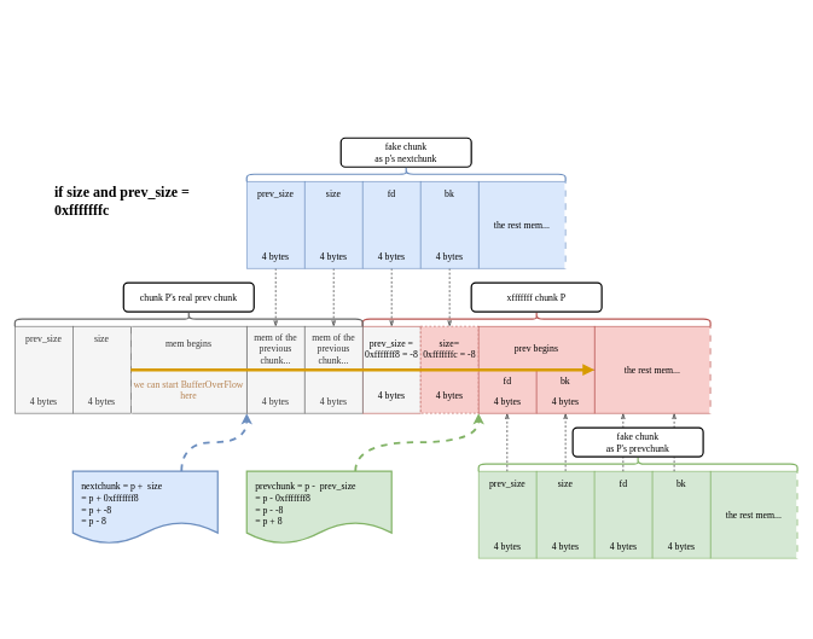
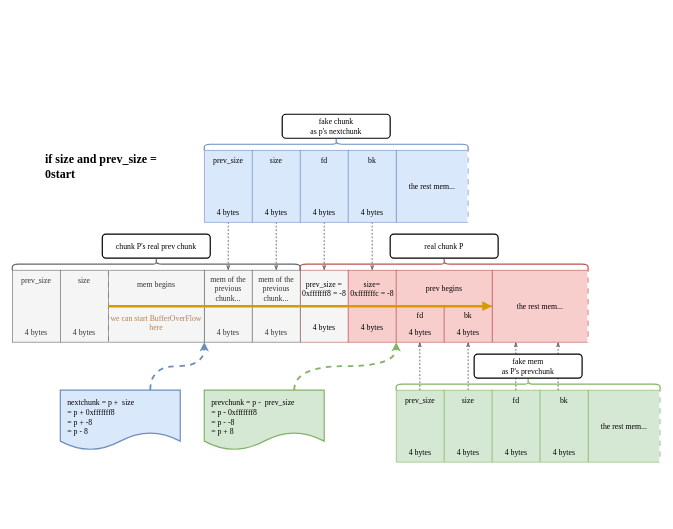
- <mxCell id="52" value="&lt;h1 style=&quot;font-size: 20px;&quot;&gt;&lt;font color=&quot;#000000&quot; style=&quot;font-size: 20px;&quot;&gt;&lt;span style=&quot;font-size: 20px;&quot;&gt;if size and prev_size = 0xfffffffc&lt;/span&gt;&lt;/font&gt;&lt;/h1&gt;&lt;p style=&quot;font-size: 20px;&quot;&gt;&lt;br style=&quot;font-size: 20px;&quot;&gt;&lt;/p&gt;" style="text;html=1;strokeColor=none;fillColor=none;spacing=5;spacingTop=-20;whiteSpace=wrap;overflow=hidden;rounded=0;fontFamily=Verdana;fontSize=20;fontColor=#B58150;fontStyle=0" parent="1" vertex="1"><mxGeometry x="70" y="250" width="245" height="120" as="geometry" /></mxCell>
+ <mxCell id="52" value="&lt;h1 style=&quot;font-size: 20px;&quot;&gt;&lt;font color=&quot;#000000&quot; style=&quot;font-size: 20px;&quot;&gt;&lt;span style=&quot;font-size: 20px;&quot;&gt;if size and prev_size = 0start&lt;/span&gt;&lt;/font&gt;&lt;/h1&gt;&lt;p style=&quot;font-size: 20px;&quot;&gt;&lt;br style=&quot;font-size: 20px;&quot;&gt;&lt;/p&gt;" style="text;html=1;strokeColor=none;fillColor=none;spacing=5;spacingTop=-20;whiteSpace=wrap;overflow=hidden;rounded=0;fontFamily=Verdana;fontSize=20;fontColor=#B58150;fontStyle=0" parent="1" vertex="1"><mxGeometry x="70" y="250" width="245" height="120" as="geometry" /></mxCell>
- <mxCell id="36" value="xfffffff chunk P" style="rounded=1;whiteSpace=wrap;html=1;fontFamily=Verdana;strokeWidth=2;fontSize=13;fontStyle=0" parent="1" vertex="1"><mxGeometry x="650" y="390" width="180" height="40" as="geometry" /></mxCell>
+ <mxCell id="36" value="real chunk P" style="rounded=1;whiteSpace=wrap;html=1;fontFamily=Verdana;strokeWidth=2;fontSize=13;fontStyle=0" parent="1" vertex="1"><mxGeometry x="650" y="390" width="180" height="40" as="geometry" /></mxCell>
- <mxCell id="3" value="&lt;p style=&quot;font-size: 13px&quot;&gt;&lt;font style=&quot;font-size: 13px&quot;&gt;size&lt;/font&gt;= 0xfffffffc&amp;nbsp;= -8&lt;/p&gt;&lt;p style=&quot;font-size: 13px&quot;&gt;&lt;span style=&quot;font-size: 13px&quot;&gt;&lt;br style=&quot;font-size: 13px&quot;&gt;&lt;/span&gt;&lt;/p&gt;&lt;p style=&quot;font-size: 13px&quot;&gt;4 bytes&lt;br&gt;&lt;/p&gt;" style="rounded=0;whiteSpace=wrap;html=1;fillColor=#f8cecc;strokeColor=#b85450;fontFamily=Verdana;fontStyle=0;fontSize=13;dashed=1;" parent="1" vertex="1"><mxGeometry x="580" y="450" width="80" height="120" as="geometry" /></mxCell>
+ <mxCell id="3" value="&lt;p style=&quot;font-size: 13px&quot;&gt;&lt;font style=&quot;font-size: 13px&quot;&gt;size&lt;/font&gt;= 0xfffffffc&amp;nbsp;= -8&lt;/p&gt;&lt;p style=&quot;font-size: 13px&quot;&gt;&lt;span style=&quot;font-size: 13px&quot;&gt;&lt;br style=&quot;font-size: 13px&quot;&gt;&lt;/span&gt;&lt;/p&gt;&lt;p style=&quot;font-size: 13px&quot;&gt;4 bytes&lt;br&gt;&lt;/p&gt;" style="rounded=0;whiteSpace=wrap;html=1;fillColor=#f8cecc;strokeColor=#b85450;fontFamily=Verdana;fontStyle=0;fontSize=13;" parent="1" vertex="1"><mxGeometry x="580" y="450" width="80" height="120" as="geometry" /></mxCell>
- <mxCell id="41" value="fake chunk&lt;br style=&quot;font-size: 13px;&quot;&gt;as P's prevchunk" style="rounded=1;whiteSpace=wrap;html=1;fontFamily=Verdana;strokeWidth=2;fontSize=13;fontStyle=0" parent="1" vertex="1"><mxGeometry x="790" y="590" width="180" height="40" as="geometry" /></mxCell>
+ <mxCell id="41" value="fake mem&lt;br style=&quot;font-size: 13px;&quot;&gt;as P's prevchunk" style="rounded=1;whiteSpace=wrap;html=1;fontFamily=Verdana;strokeWidth=2;fontSize=13;fontStyle=0" parent="1" vertex="1"><mxGeometry x="790" y="590" width="180" height="40" as="geometry" /></mxCell>
